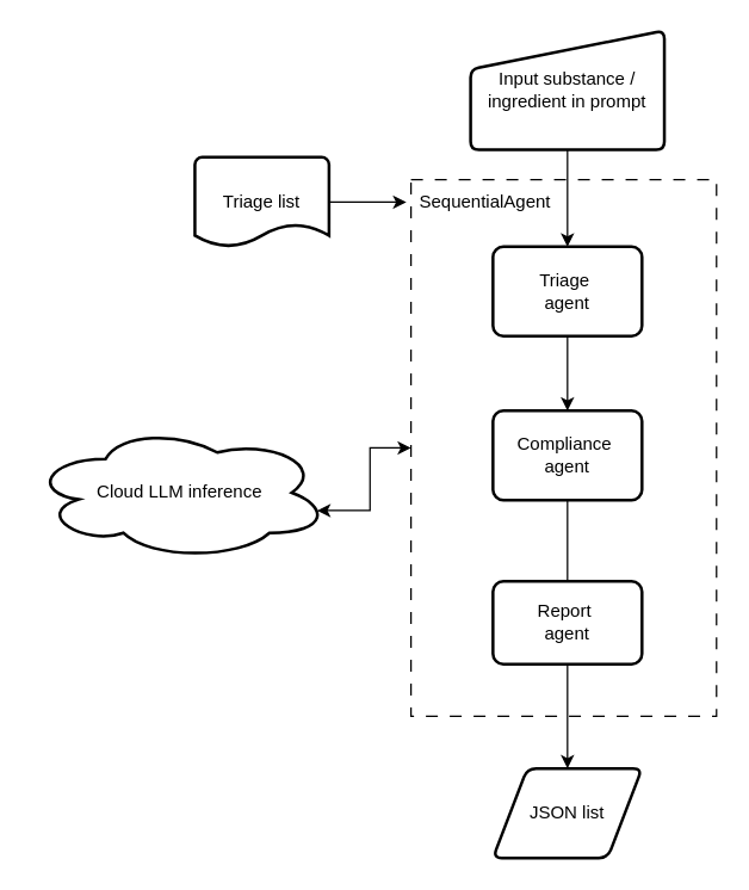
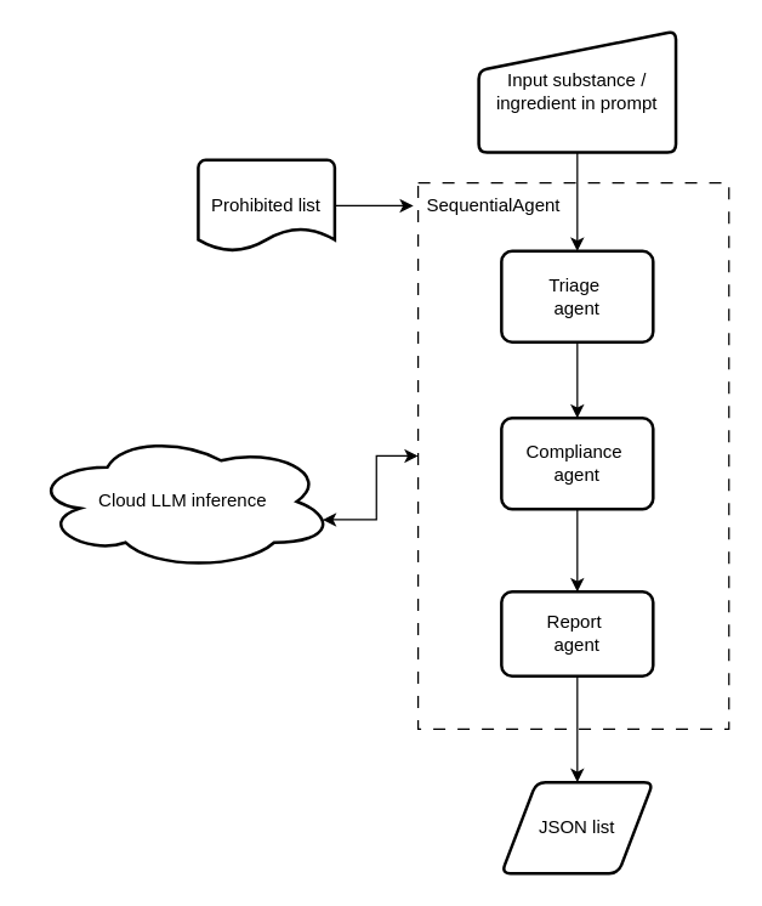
- <mxCell id="4" value="Triage list" style="strokeWidth=2;html=1;shape=mxgraph.flowchart.document2;whiteSpace=wrap;size=0.25;" vertex="1" parent="1"><mxGeometry x="130" y="105" width="90" height="60" as="geometry" /></mxCell>
+ <mxCell id="4" value="Prohibited list" style="strokeWidth=2;html=1;shape=mxgraph.flowchart.document2;whiteSpace=wrap;size=0.25;" vertex="1" parent="1"><mxGeometry x="130" y="105" width="90" height="60" as="geometry" /></mxCell>
- <mxCell id="7" style="edgeStyle=orthogonalEdgeStyle;rounded=0;orthogonalLoop=1;jettySize=auto;html=1;exitX=0.5;exitY=1;exitDx=0;exitDy=0;entryX=0.5;entryY=0;entryDx=0;entryDy=0;endArrow=none;" edge="1" parent="1" source="8" target="10"><mxGeometry relative="1" as="geometry" /></mxCell>
+ <mxCell id="7" style="edgeStyle=orthogonalEdgeStyle;rounded=0;orthogonalLoop=1;jettySize=auto;html=1;exitX=0.5;exitY=1;exitDx=0;exitDy=0;entryX=0.5;entryY=0;entryDx=0;entryDy=0;" edge="1" parent="1" source="8" target="10"><mxGeometry relative="1" as="geometry" /></mxCell>
